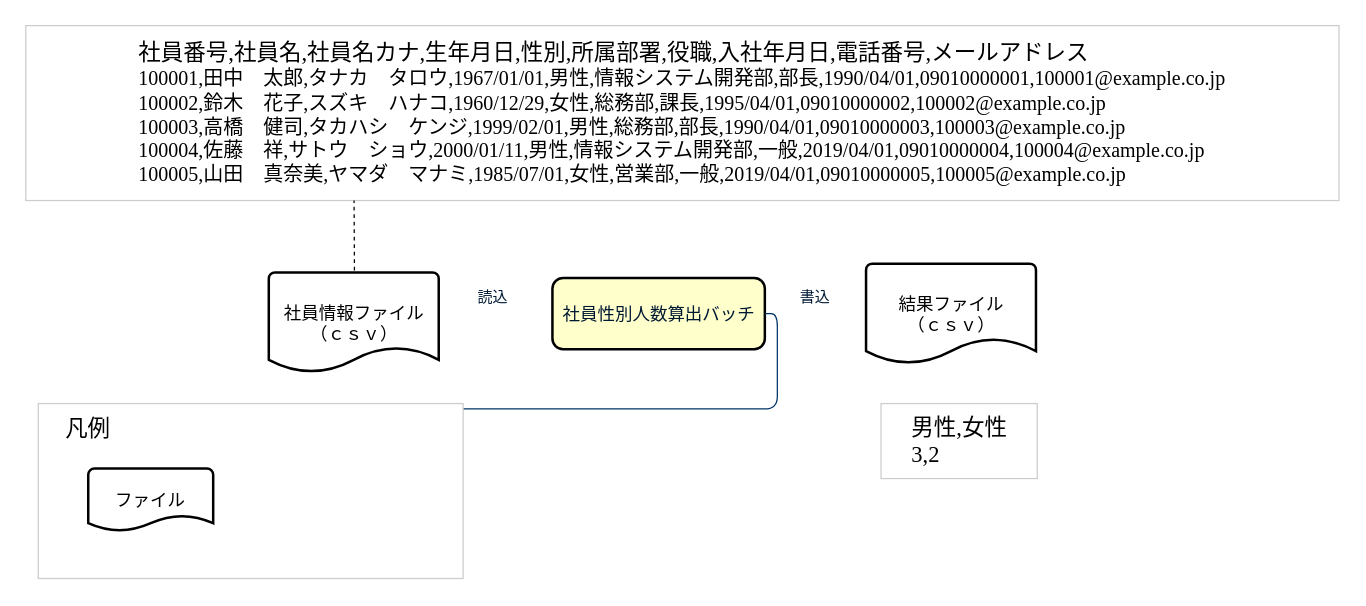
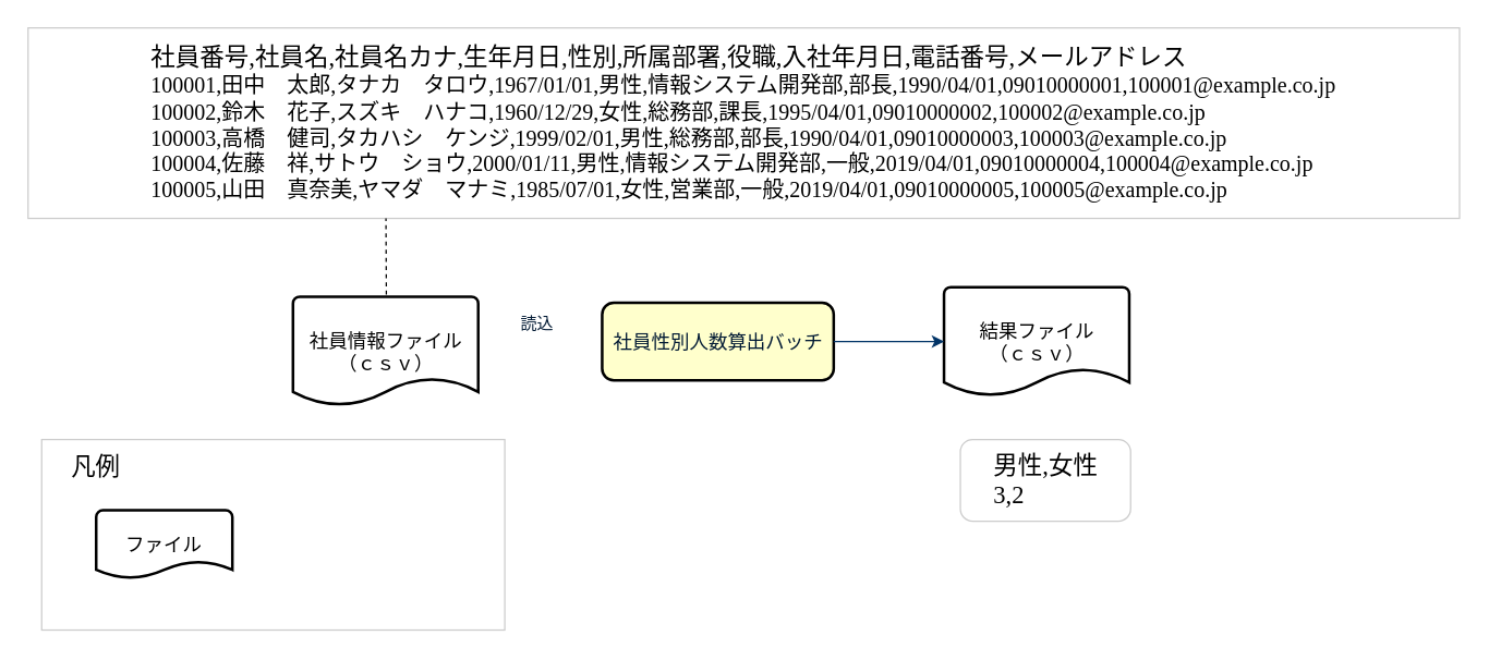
- <mxCell id="7" value="書込" style="text;html=1;strokeColor=none;fillColor=none;align=center;verticalAlign=middle;whiteSpace=wrap;rounded=0;fontColor=#001933;" parent="1" vertex="1"><mxGeometry x="632" y="228" width="40" height="20" as="geometry" /></mxCell>
- <mxCell id="5" value="" style="edgeStyle=orthogonalEdgeStyle;elbow=vertical;exitX=1;exitY=0.5;fontColor=#001933;fontStyle=1;strokeColor=#003366;strokeWidth=1;html=1;exitDx=0;exitDy=0;" parent="1" source="3" target="12" edge="1"><mxGeometry x="178" y="-2024.5" width="100" height="100" as="geometry"><mxPoint x="359.5" y="260.5" as="sourcePoint" /><mxPoint x="451.5" y="260.5" as="targetPoint" /></mxGeometry></mxCell>
+ <mxCell id="5" value="" style="edgeStyle=orthogonalEdgeStyle;elbow=vertical;exitX=1;exitY=0.5;fontColor=#001933;fontStyle=1;strokeColor=#003366;strokeWidth=1;html=1;exitDx=0;exitDy=0;" parent="1" source="3" target="4" edge="1"><mxGeometry x="178" y="-2024.5" width="100" height="100" as="geometry"><mxPoint x="359.5" y="260.5" as="sourcePoint" /><mxPoint x="451.5" y="260.5" as="targetPoint" /></mxGeometry></mxCell>
- <mxCell id="9" value="&lt;div style=&quot;text-align: left&quot;&gt;&lt;span style=&quot;font-size: 18px&quot;&gt;&lt;font face=&quot;Verdana&quot;&gt;男性,女性&lt;/font&gt;&lt;/span&gt;&lt;/div&gt;&lt;div style=&quot;text-align: left&quot;&gt;&lt;span style=&quot;font-size: 18px&quot;&gt;&lt;font face=&quot;Verdana&quot;&gt;3,2&lt;/font&gt;&lt;/span&gt;&lt;/div&gt;" style="rounded=0;whiteSpace=wrap;html=1;fillColor=#FFFFFF;shadow=0;strokeColor=#CCCCCC;" parent="1" vertex="1"><mxGeometry x="704.5" y="322.5" width="125" height="60" as="geometry" /></mxCell>
+ <mxCell id="9" value="&lt;div style=&quot;text-align: left&quot;&gt;&lt;span style=&quot;font-size: 18px&quot;&gt;&lt;font face=&quot;Verdana&quot;&gt;男性,女性&lt;/font&gt;&lt;/span&gt;&lt;/div&gt;&lt;div style=&quot;text-align: left&quot;&gt;&lt;span style=&quot;font-size: 18px&quot;&gt;&lt;font face=&quot;Verdana&quot;&gt;3,2&lt;/font&gt;&lt;/span&gt;&lt;/div&gt;" style="whiteSpace=wrap;html=1;fillColor=#FFFFFF;shadow=0;strokeColor=#CCCCCC;rounded=1;" parent="1" vertex="1"><mxGeometry x="704.5" y="322.5" width="125" height="60" as="geometry" /></mxCell>
